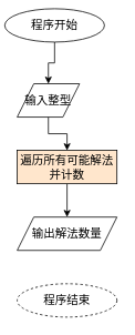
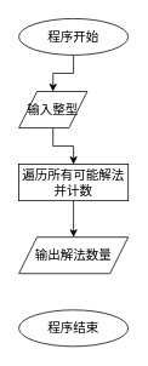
- <mxCell id="3" value="&lt;font style=&quot;font-size: 14px;&quot;&gt;程序开始&lt;/font&gt;" style="ellipse;whiteSpace=wrap;html=1;" parent="1" vertex="1"><mxGeometry x="5" y="10" width="120" height="40" as="geometry" /></mxCell>
+ <mxCell id="3" value="&lt;font style=&quot;font-size: 14px;&quot;&gt;程序开始&lt;/font&gt;" style="ellipse;whiteSpace=wrap;html=1;" parent="1" vertex="1"><mxGeometry x="20" y="20" width="120" height="40" as="geometry" /></mxCell>
- <mxCell id="7" value="遍历所有可能解法&lt;br&gt;并计数" style="rounded=0;whiteSpace=wrap;html=1;fontSize=14;fillColor=#ffe6cc;" vertex="1" parent="1"><mxGeometry x="20" y="180" width="120" height="40" as="geometry" /></mxCell>
+ <mxCell id="7" value="遍历所有可能解法&lt;br&gt;并计数" style="rounded=0;whiteSpace=wrap;html=1;fontSize=14;" vertex="1" parent="1"><mxGeometry x="20" y="180" width="120" height="40" as="geometry" /></mxCell>
- <mxCell id="9" value="&lt;font style=&quot;font-size: 14px;&quot;&gt;程序结束&lt;/font&gt;" style="ellipse;whiteSpace=wrap;html=1;dashed=1;" vertex="1" parent="1"><mxGeometry x="20" y="340" width="120" height="40" as="geometry" /></mxCell>
+ <mxCell id="9" value="&lt;font style=&quot;font-size: 14px;&quot;&gt;程序结束&lt;/font&gt;" style="ellipse;whiteSpace=wrap;html=1;" vertex="1" parent="1"><mxGeometry x="20" y="340" width="120" height="40" as="geometry" /></mxCell>
